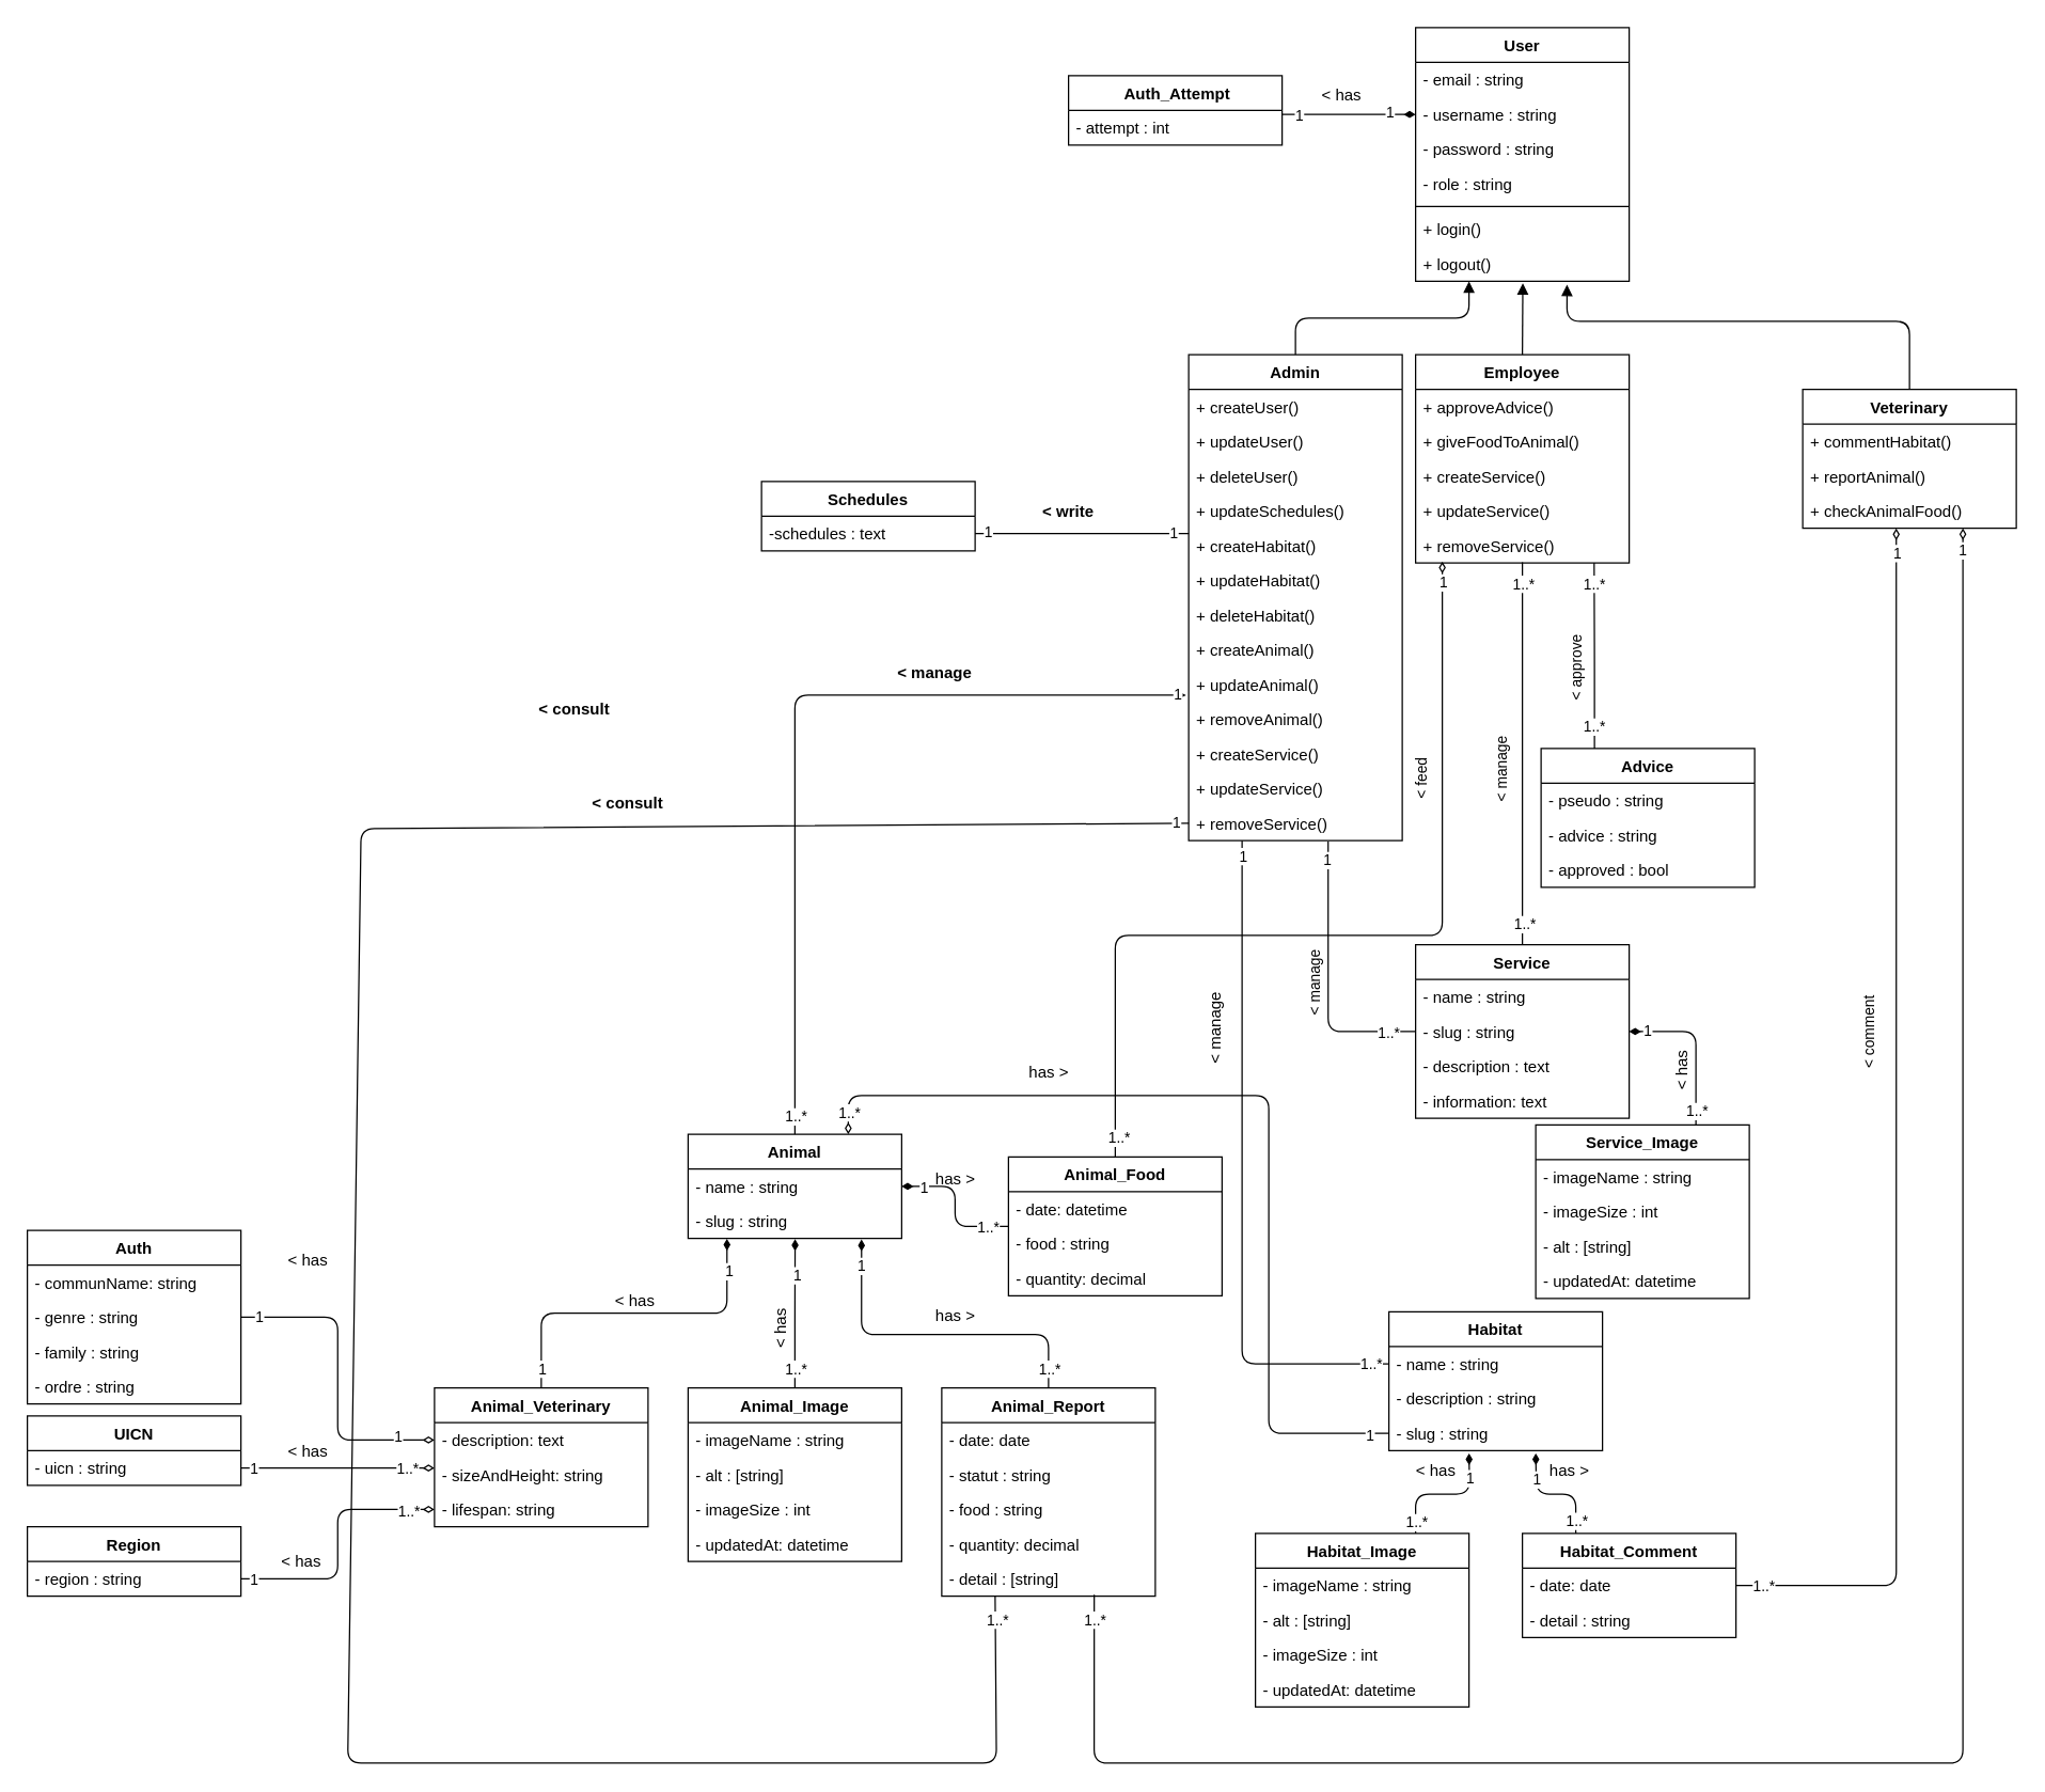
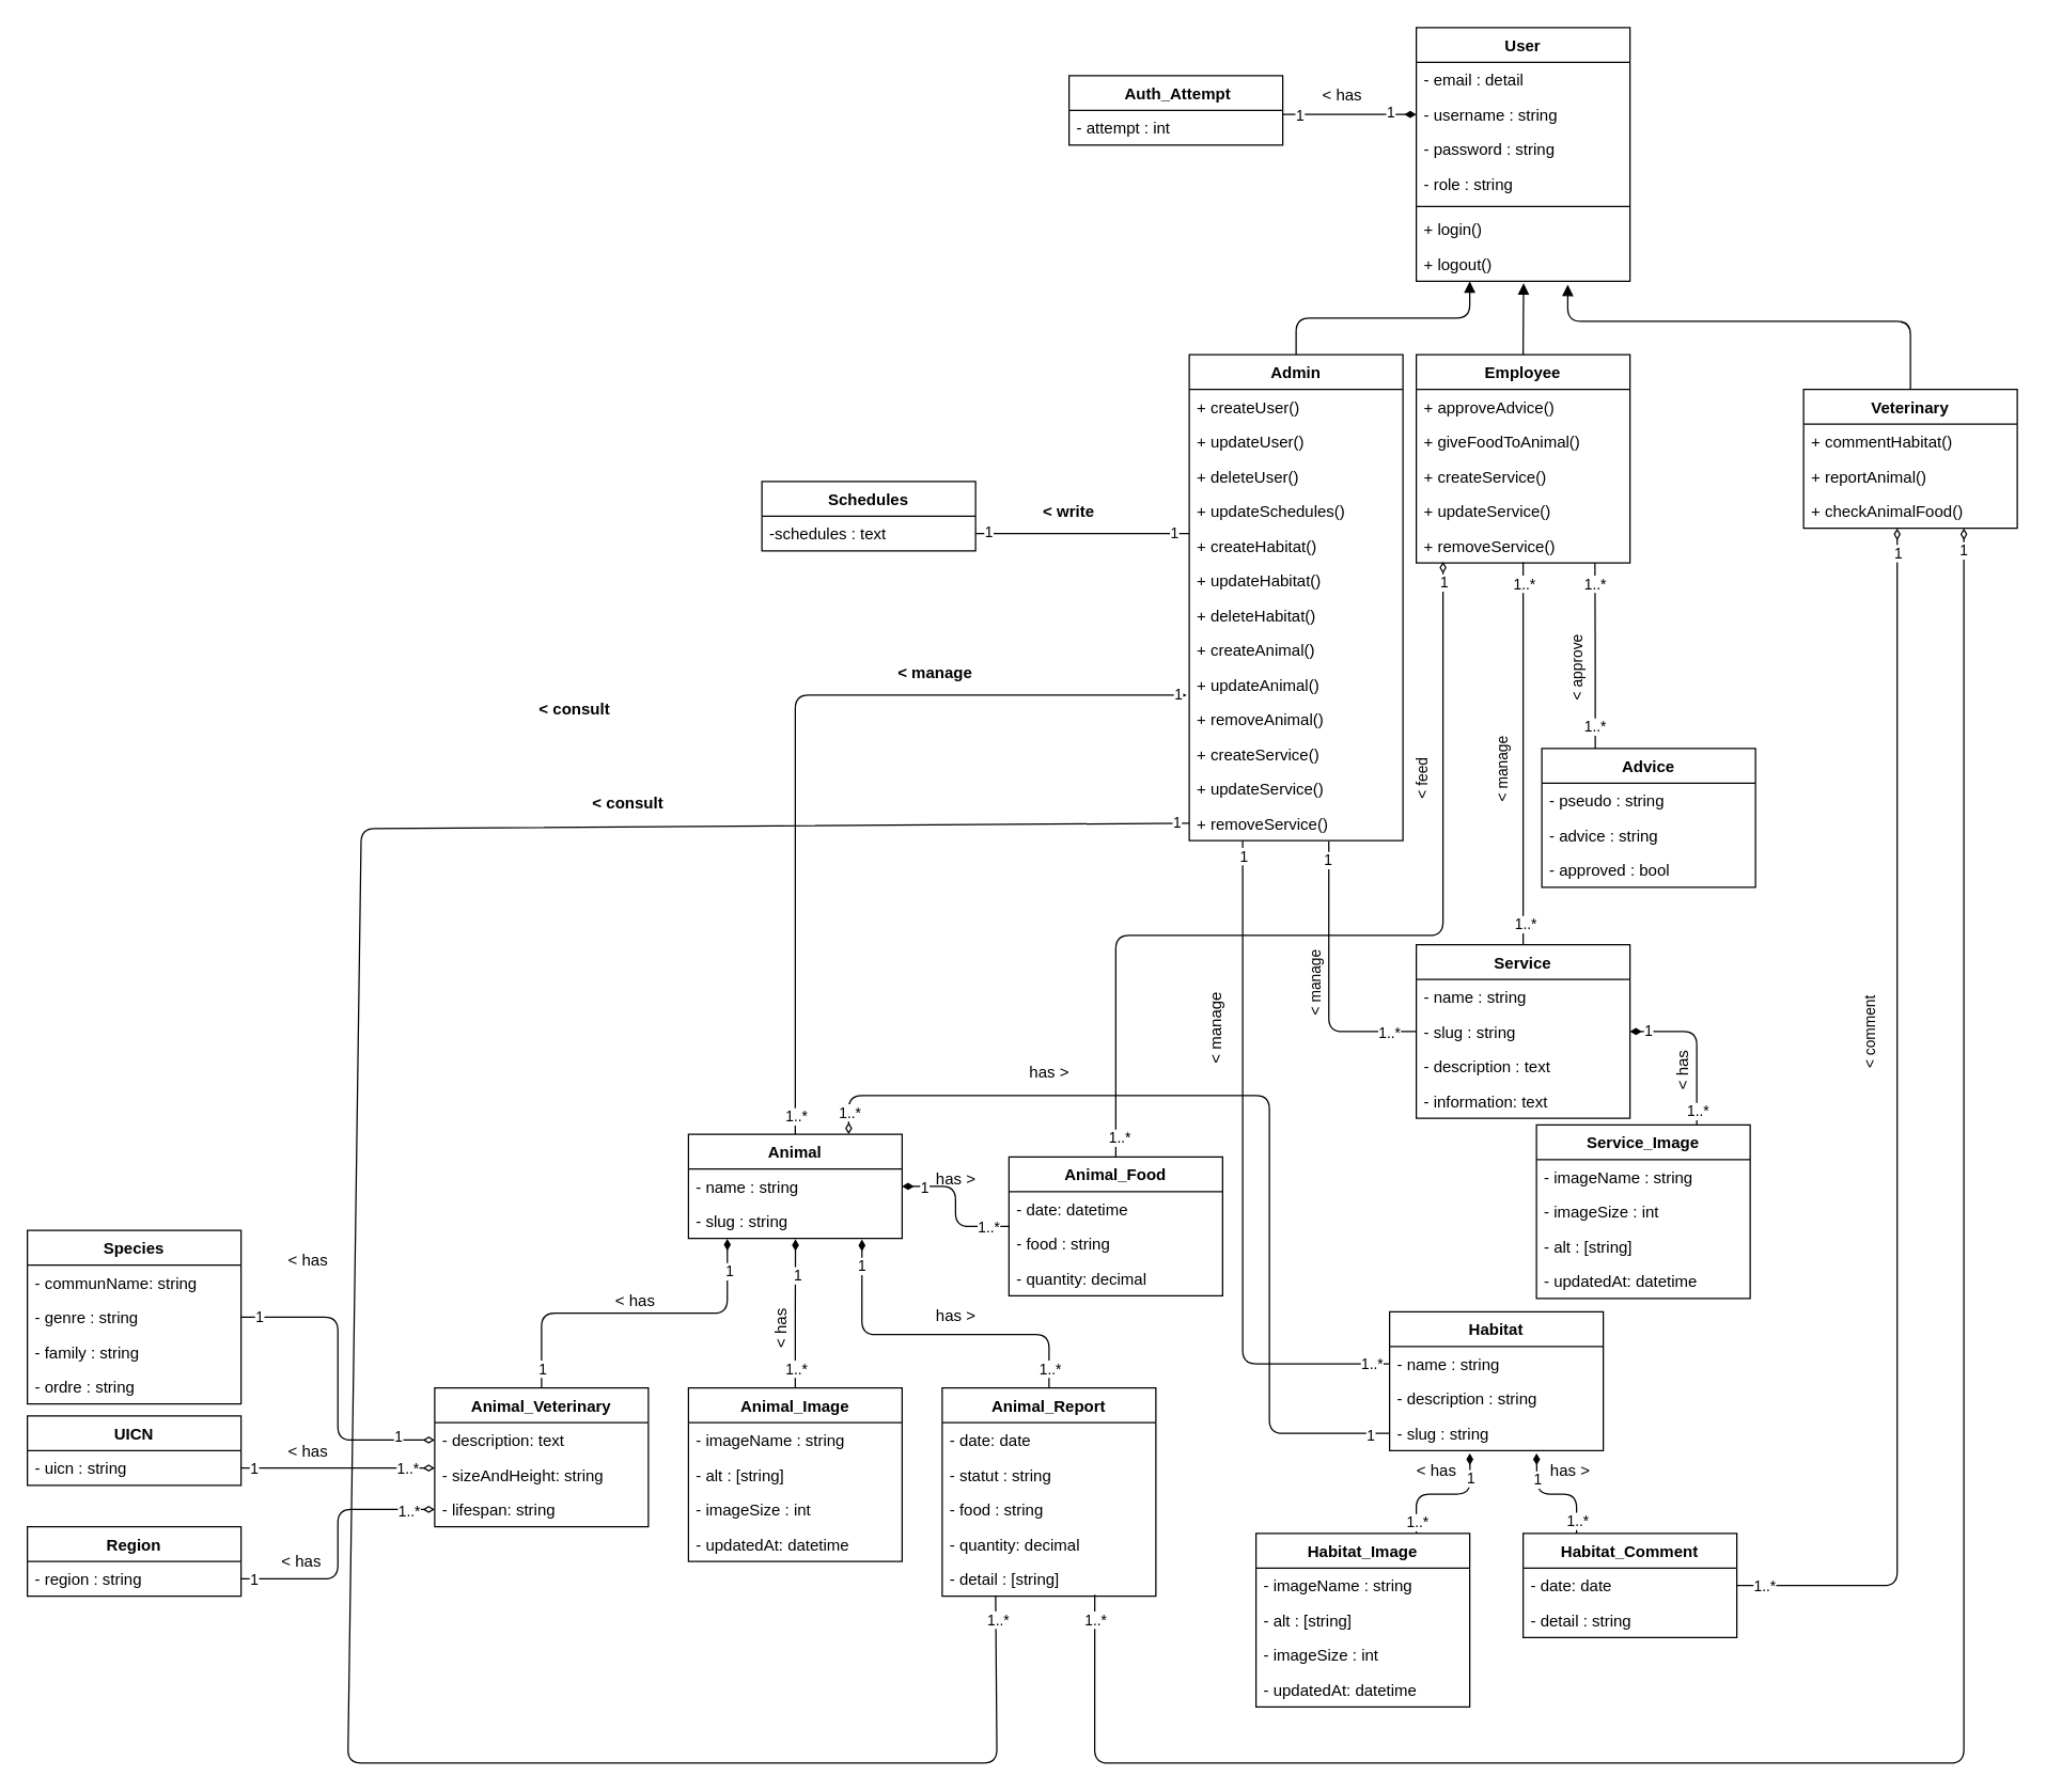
- <mxCell id="4" value="- email : string" style="text;strokeColor=none;fillColor=none;align=left;verticalAlign=top;spacingLeft=4;spacingRight=4;overflow=hidden;rotatable=0;points=[[0,0.5],[1,0.5]];portConstraint=eastwest;" parent="3" vertex="1"><mxGeometry y="26" width="160" height="26" as="geometry" /></mxCell>
+ <mxCell id="4" value="- email : detail" style="text;strokeColor=none;fillColor=none;align=left;verticalAlign=top;spacingLeft=4;spacingRight=4;overflow=hidden;rotatable=0;points=[[0,0.5],[1,0.5]];portConstraint=eastwest;" parent="3" vertex="1"><mxGeometry y="26" width="160" height="26" as="geometry" /></mxCell>
- <mxCell id="176" value="Auth" style="swimlane;fontStyle=1;align=center;verticalAlign=top;childLayout=stackLayout;horizontal=1;startSize=26;horizontalStack=0;resizeParent=1;resizeParentMax=0;resizeLast=0;collapsible=1;marginBottom=0;" parent="1" vertex="1"><mxGeometry x="20" y="921" width="160" height="130" as="geometry" /></mxCell>
+ <mxCell id="176" value="Species" style="swimlane;fontStyle=1;align=center;verticalAlign=top;childLayout=stackLayout;horizontal=1;startSize=26;horizontalStack=0;resizeParent=1;resizeParentMax=0;resizeLast=0;collapsible=1;marginBottom=0;" parent="1" vertex="1"><mxGeometry x="20" y="921" width="160" height="130" as="geometry" /></mxCell>
